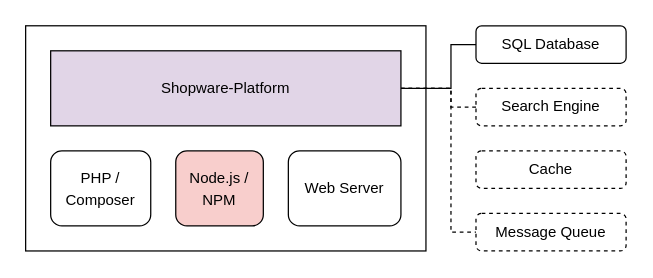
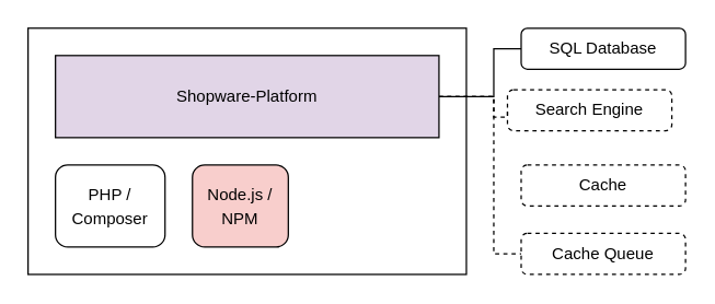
- <mxCell id="7" value="Search Engine" style="rounded=1;whiteSpace=wrap;html=1;fillStyle=auto;gradientColor=none;glass=0;shadow=0;dashed=1;" parent="1" vertex="1"><mxGeometry x="380" y="70" width="120" height="30" as="geometry" /></mxCell>
+ <mxCell id="7" value="Search Engine" style="rounded=1;whiteSpace=wrap;html=1;fillStyle=auto;gradientColor=none;glass=0;shadow=0;dashed=1;" parent="1" vertex="1"><mxGeometry x="370" y="65" width="120" height="30" as="geometry" /></mxCell>
- <mxCell id="6" value="Web Server" style="rounded=1;whiteSpace=wrap;html=1;" parent="1" vertex="1"><mxGeometry x="230" y="120" width="90" height="60" as="geometry" /></mxCell>
- <mxCell id="8" value="Message Queue" style="rounded=1;whiteSpace=wrap;html=1;fillStyle=auto;gradientColor=none;glass=0;shadow=0;dashed=1;" parent="1" vertex="1"><mxGeometry x="380" y="170" width="120" height="30" as="geometry" /></mxCell>
+ <mxCell id="8" value="Cache Queue" style="rounded=1;whiteSpace=wrap;html=1;fillStyle=auto;gradientColor=none;glass=0;shadow=0;dashed=1;" parent="1" vertex="1"><mxGeometry x="380" y="170" width="120" height="30" as="geometry" /></mxCell>
